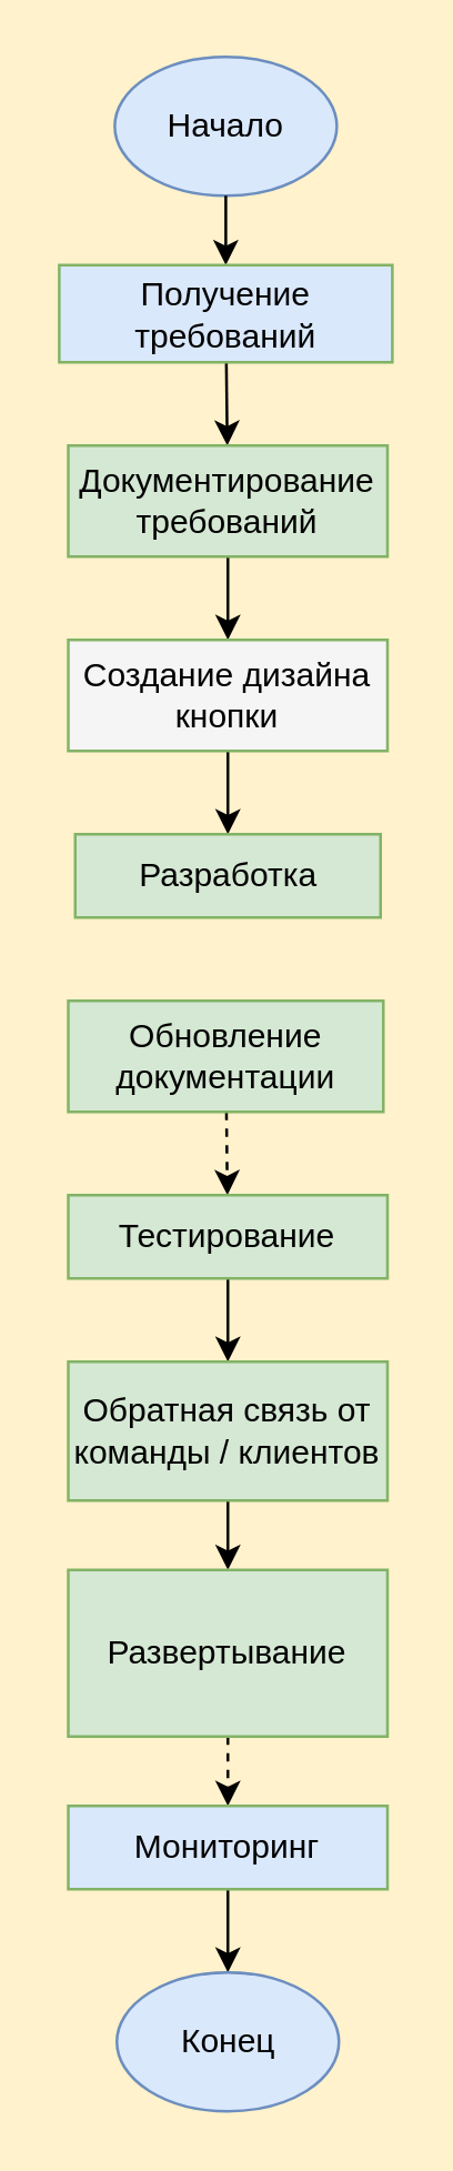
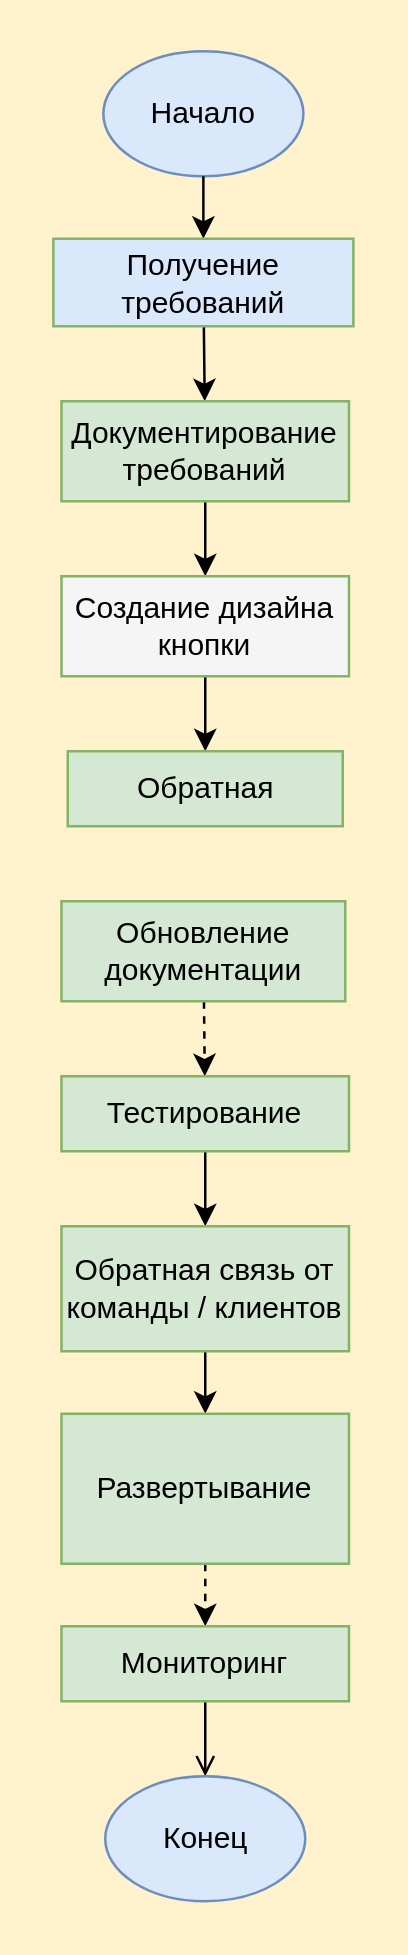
- <mxCell id="16" value="Разработка" style="rounded=0;whiteSpace=wrap;html=1;fillColor=#d5e8d4;strokeColor=#82b366;" vertex="1" parent="1"><mxGeometry x="26.5" y="300" width="110" height="30" as="geometry" /></mxCell>
+ <mxCell id="16" value="Обратная" style="rounded=0;whiteSpace=wrap;html=1;fillColor=#d5e8d4;strokeColor=#82b366;" vertex="1" parent="1"><mxGeometry x="26.5" y="300" width="110" height="30" as="geometry" /></mxCell>
- <mxCell id="21" value="Мониторинг" style="rounded=0;whiteSpace=wrap;html=1;fillColor=#dae8fc;strokeColor=#82b366;" vertex="1" parent="1"><mxGeometry x="24" y="650" width="115" height="30" as="geometry" /></mxCell>
+ <mxCell id="21" value="Мониторинг" style="rounded=0;whiteSpace=wrap;html=1;fillColor=#d5e8d4;strokeColor=#82b366;" vertex="1" parent="1"><mxGeometry x="24" y="650" width="115" height="30" as="geometry" /></mxCell>
- <mxCell id="11" value="" style="endArrow=classic;html=1;rounded=0;" edge="1" parent="1" source="21" target="12"><mxGeometry width="50" height="50" relative="1" as="geometry"><mxPoint x="129" y="840" as="sourcePoint" /><mxPoint x="84" y="860" as="targetPoint" /></mxGeometry></mxCell>
+ <mxCell id="11" value="" style="endArrow=open;html=1;rounded=0;" edge="1" parent="1" source="21" target="12"><mxGeometry width="50" height="50" relative="1" as="geometry"><mxPoint x="129" y="840" as="sourcePoint" /><mxPoint x="84" y="860" as="targetPoint" /></mxGeometry></mxCell>
